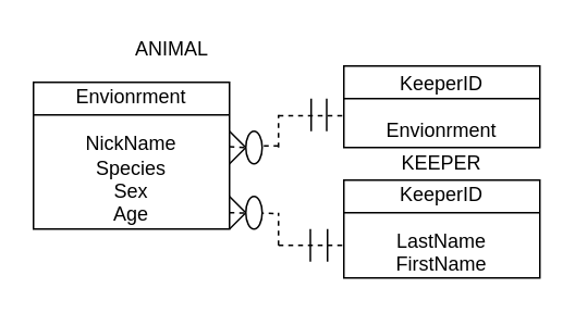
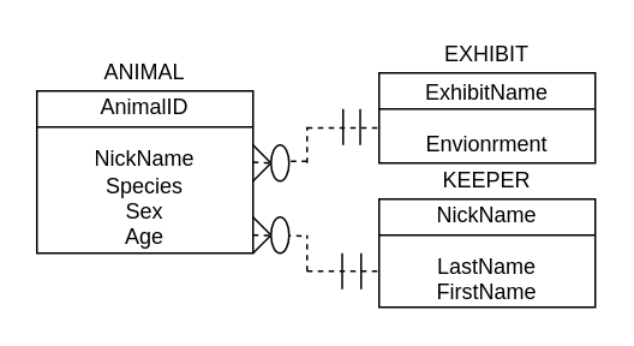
- <mxCell id="6" value="ANIMAL" style="text;html=1;strokeColor=none;fillColor=none;align=center;verticalAlign=middle;whiteSpace=wrap;rounded=0;" parent="1" vertex="1"><mxGeometry x="45" y="20" width="120" height="20" as="geometry" /></mxCell>
+ <mxCell id="6" value="ANIMAL" style="text;html=1;strokeColor=none;fillColor=none;align=center;verticalAlign=middle;whiteSpace=wrap;rounded=0;" parent="1" vertex="1"><mxGeometry x="20" y="30" width="120" height="20" as="geometry" /></mxCell>
+ <mxCell id="7" value="EXHIBIT" style="text;html=1;strokeColor=none;fillColor=none;align=center;verticalAlign=middle;whiteSpace=wrap;rounded=0;" parent="1" vertex="1"><mxGeometry x="210" y="20" width="120" height="20" as="geometry" /></mxCell>
- <mxCell id="10" value="KeeperID&lt;br&gt;&lt;br&gt;Envionrment" style="text;html=1;strokeColor=none;fillColor=none;align=center;verticalAlign=middle;whiteSpace=wrap;rounded=0;" parent="1" vertex="1"><mxGeometry x="210" y="40" width="120" height="50" as="geometry" /></mxCell>
+ <mxCell id="10" value="ExhibitName&lt;br&gt;&lt;br&gt;Envionrment" style="text;html=1;strokeColor=none;fillColor=none;align=center;verticalAlign=middle;whiteSpace=wrap;rounded=0;" parent="1" vertex="1"><mxGeometry x="210" y="40" width="120" height="50" as="geometry" /></mxCell>
- <mxCell id="9" value="Envionrment&lt;br&gt;&lt;br&gt;NickName&lt;br&gt;Species&lt;br&gt;Sex&lt;br&gt;Age" style="text;html=1;strokeColor=none;fillColor=none;align=center;verticalAlign=middle;whiteSpace=wrap;rounded=0;" parent="1" vertex="1"><mxGeometry x="20" y="50" width="120" height="90" as="geometry" /></mxCell>
+ <mxCell id="9" value="AnimalID&lt;br&gt;&lt;br&gt;NickName&lt;br&gt;Species&lt;br&gt;Sex&lt;br&gt;Age" style="text;html=1;strokeColor=none;fillColor=none;align=center;verticalAlign=middle;whiteSpace=wrap;rounded=0;" parent="1" vertex="1"><mxGeometry x="20" y="50" width="120" height="90" as="geometry" /></mxCell>
- <mxCell id="11" value="KeeperID&lt;br&gt;&lt;br&gt;LastName&lt;br&gt;FirstName" style="text;html=1;strokeColor=none;fillColor=none;align=center;verticalAlign=middle;whiteSpace=wrap;rounded=0;" parent="1" vertex="1"><mxGeometry x="210" y="110" width="120" height="60" as="geometry" /></mxCell>
+ <mxCell id="11" value="NickName&lt;br&gt;&lt;br&gt;LastName&lt;br&gt;FirstName" style="text;html=1;strokeColor=none;fillColor=none;align=center;verticalAlign=middle;whiteSpace=wrap;rounded=0;" parent="1" vertex="1"><mxGeometry x="210" y="110" width="120" height="60" as="geometry" /></mxCell>
